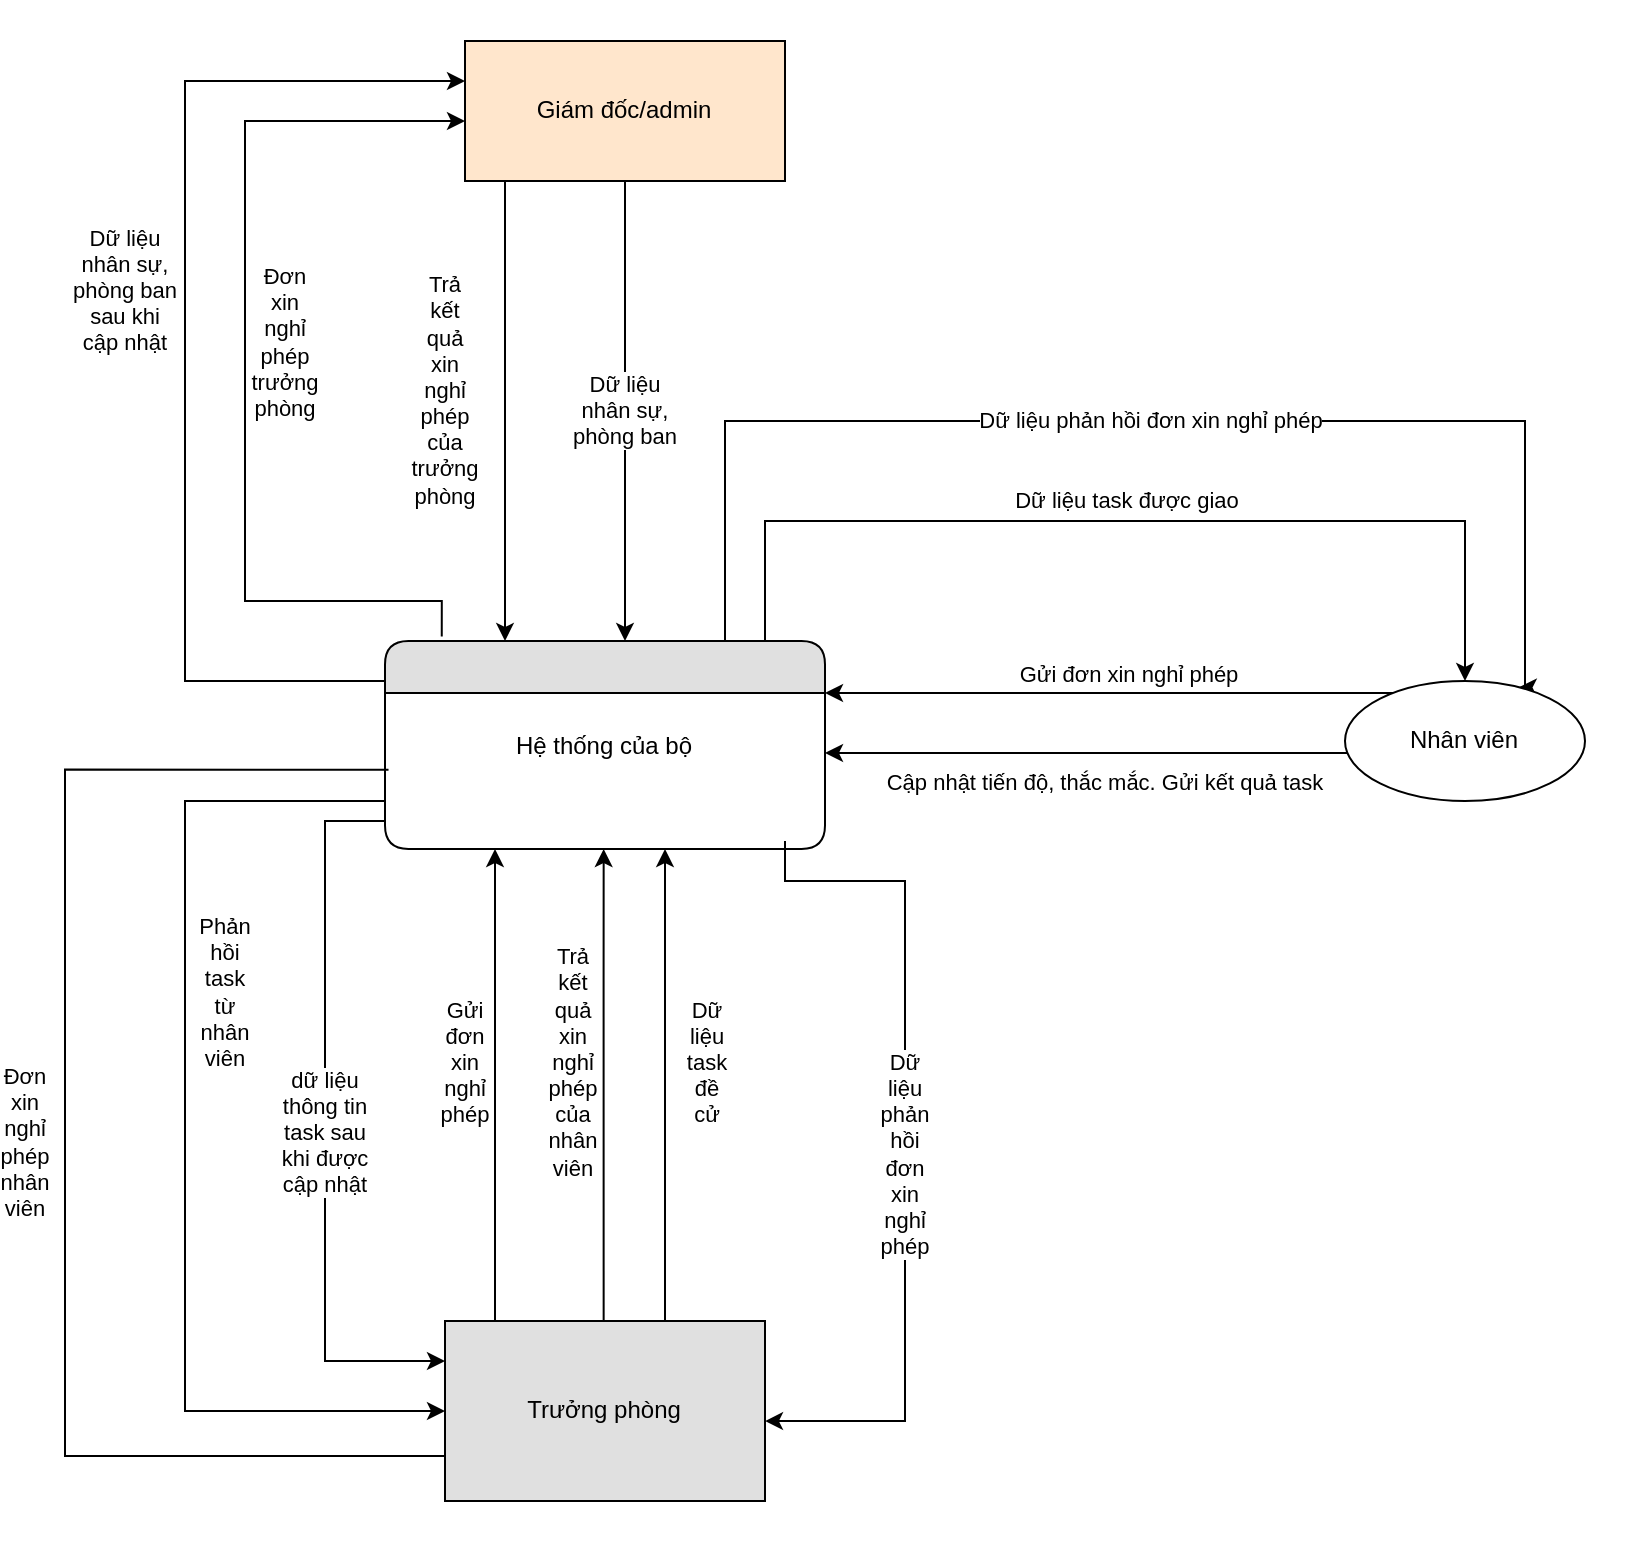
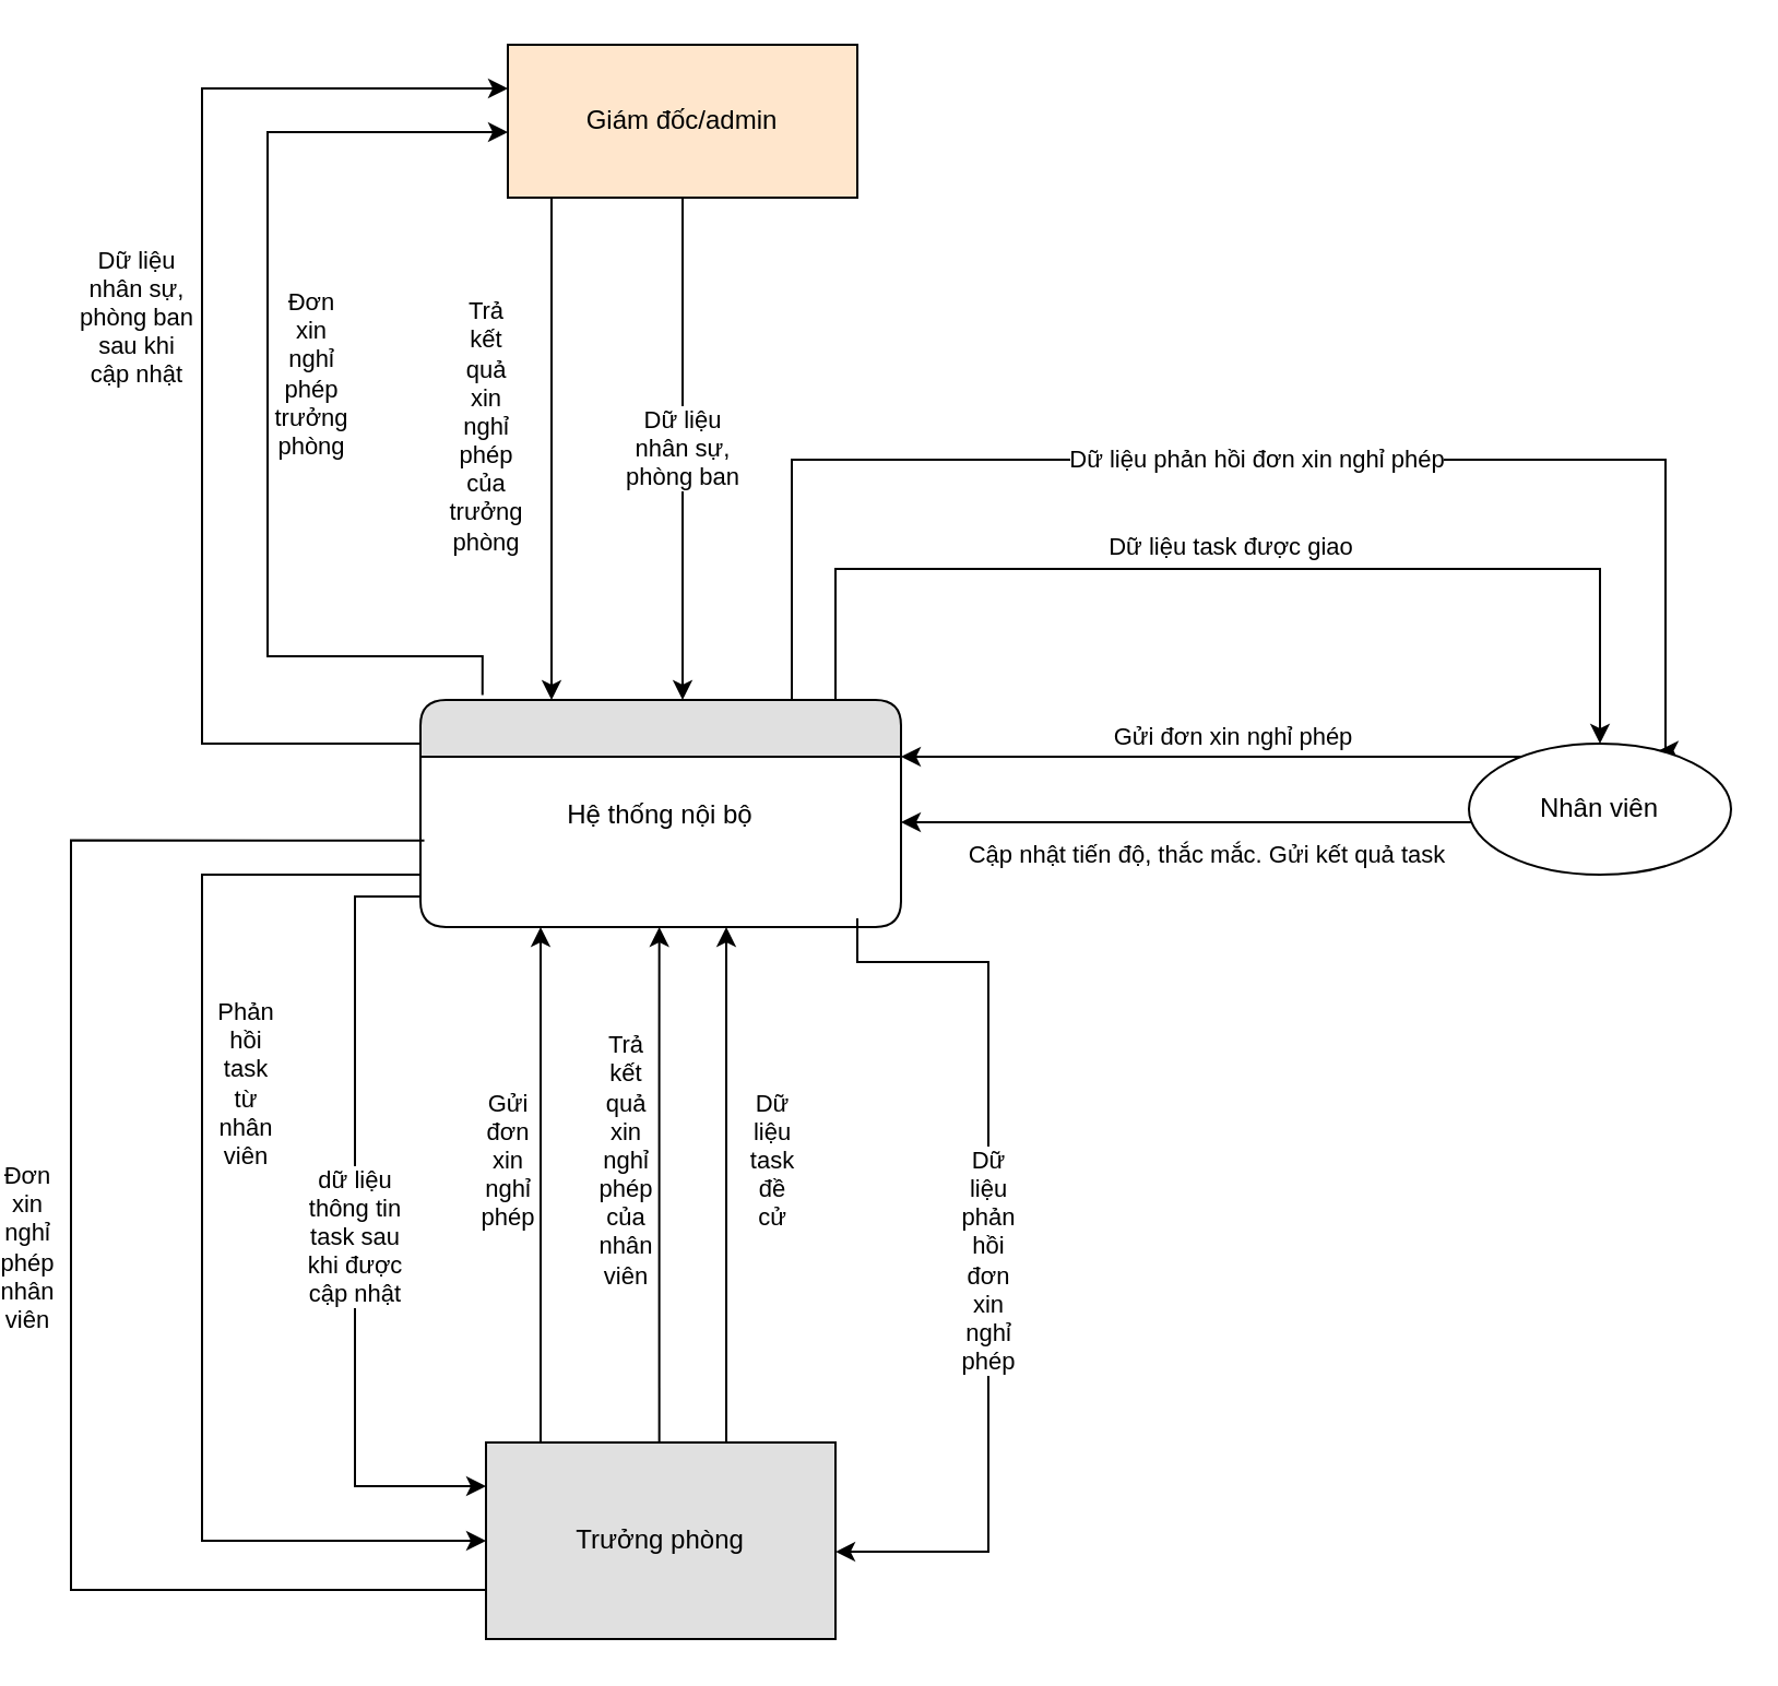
- <mxCell id="6" value="Hệ thống của bộ" style="text;html=1;strokeColor=none;fillColor=none;spacingLeft=4;spacingRight=4;whiteSpace=wrap;overflow=hidden;rotatable=0;points=[[0,0.5],[1,0.5]];portConstraint=eastwest;align=center;verticalAlign=middle;" parent="5" vertex="1"><mxGeometry y="26" width="220" height="54" as="geometry" /></mxCell>
+ <mxCell id="6" value="Hệ thống nội bộ" style="text;html=1;strokeColor=none;fillColor=none;spacingLeft=4;spacingRight=4;whiteSpace=wrap;overflow=hidden;rotatable=0;points=[[0,0.5],[1,0.5]];portConstraint=eastwest;align=center;verticalAlign=middle;" parent="5" vertex="1"><mxGeometry y="26" width="220" height="54" as="geometry" /></mxCell>
